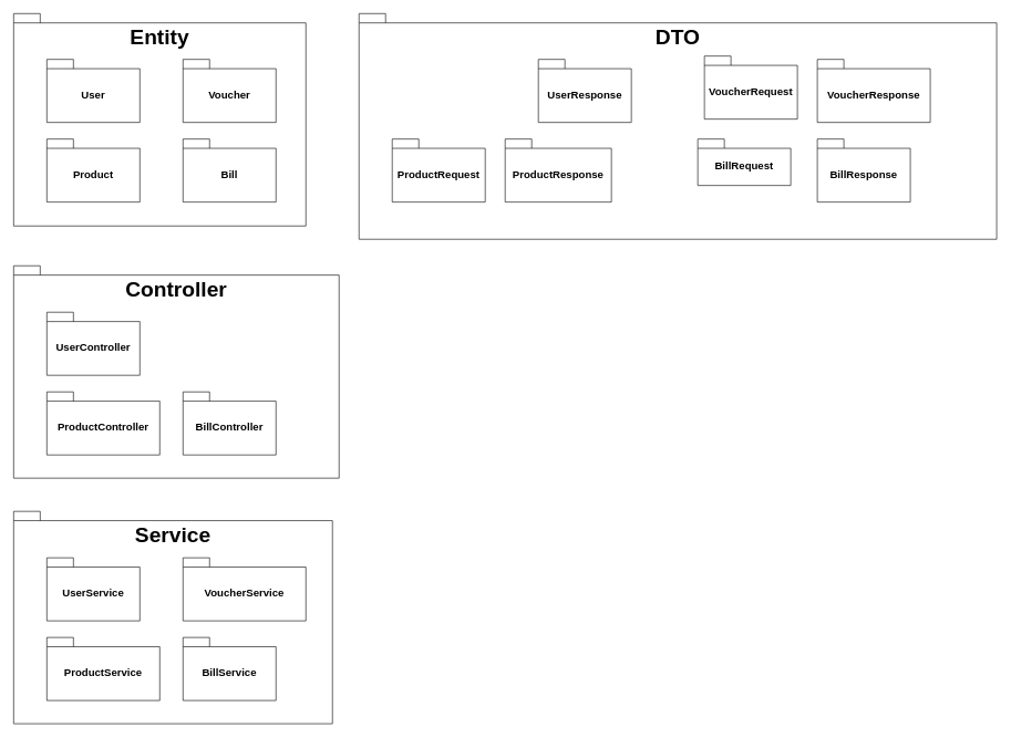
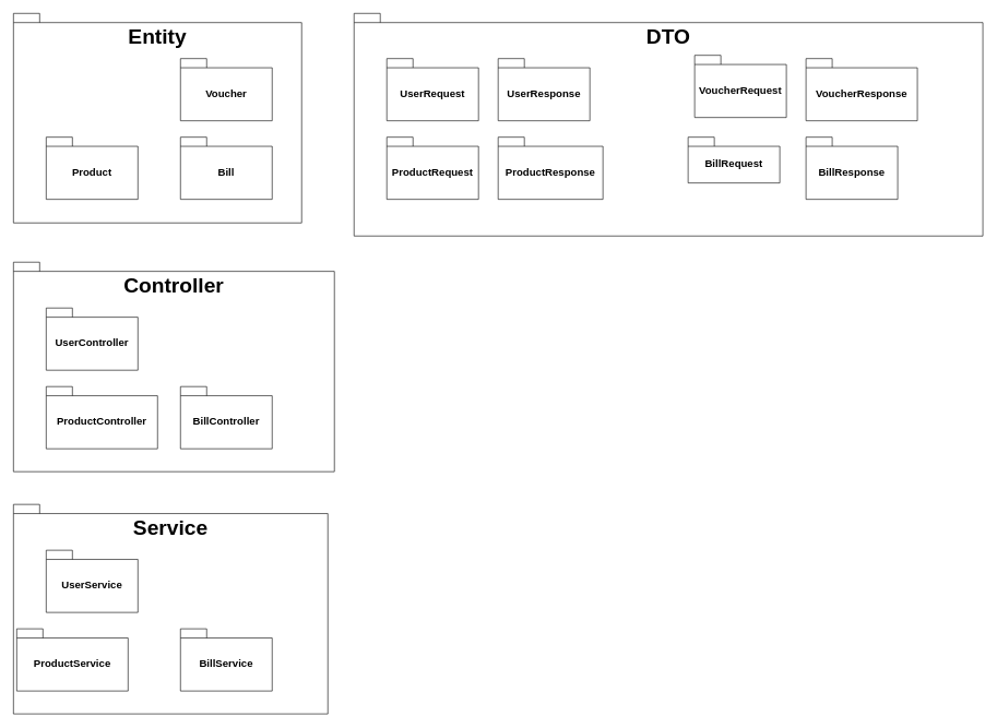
- <mxCell id="4" value="User" style="shape=folder;fontStyle=1;spacingTop=10;tabWidth=40;tabHeight=14;tabPosition=left;html=1;whiteSpace=wrap;fontSize=16;" vertex="1" parent="2"><mxGeometry x="50" y="69" width="140" height="95" as="geometry" /></mxCell>
+ <mxCell id="21" value="UserRequest" style="shape=folder;fontStyle=1;spacingTop=10;tabWidth=40;tabHeight=14;tabPosition=left;html=1;whiteSpace=wrap;fontSize=16;" vertex="1" parent="19"><mxGeometry x="50" y="69" width="140" height="95" as="geometry" /></mxCell>
- <mxCell id="25" value="UserResponse" style="shape=folder;fontStyle=1;spacingTop=10;tabWidth=40;tabHeight=14;tabPosition=left;html=1;whiteSpace=wrap;fontSize=16;" vertex="1" parent="19"><mxGeometry x="270" y="69" width="140" height="95" as="geometry" /></mxCell>
+ <mxCell id="25" value="UserResponse" style="shape=folder;fontStyle=1;spacingTop=10;tabWidth=40;tabHeight=14;tabPosition=left;html=1;whiteSpace=wrap;fontSize=16;" vertex="1" parent="19"><mxGeometry x="220" y="69" width="140" height="95" as="geometry" /></mxCell>
- <mxCell id="16" value="VoucherService" style="shape=folder;fontStyle=1;spacingTop=10;tabWidth=40;tabHeight=14;tabPosition=left;html=1;whiteSpace=wrap;fontSize=16;" vertex="1" parent="13"><mxGeometry x="255" y="70" width="185" height="95" as="geometry" /></mxCell>
- <mxCell id="18" value="ProductService" style="shape=folder;fontStyle=1;spacingTop=10;tabWidth=40;tabHeight=14;tabPosition=left;html=1;whiteSpace=wrap;fontSize=16;" vertex="1" parent="13"><mxGeometry x="50" y="190" width="170" height="95" as="geometry" /></mxCell>
+ <mxCell id="18" value="ProductService" style="shape=folder;fontStyle=1;spacingTop=10;tabWidth=40;tabHeight=14;tabPosition=left;html=1;whiteSpace=wrap;fontSize=16;" vertex="1" parent="13"><mxGeometry x="5" y="190" width="170" height="95" as="geometry" /></mxCell>
